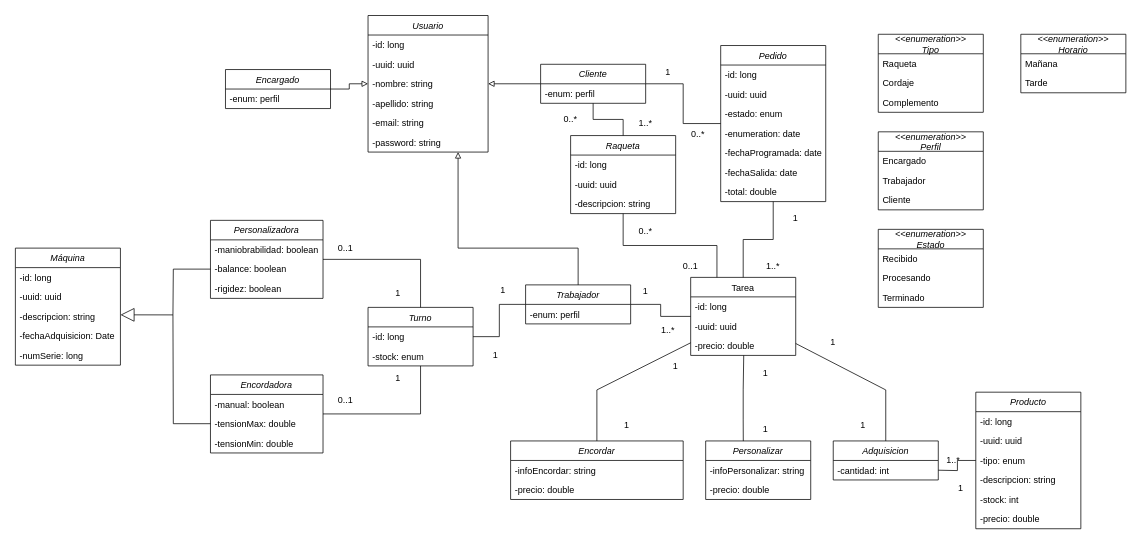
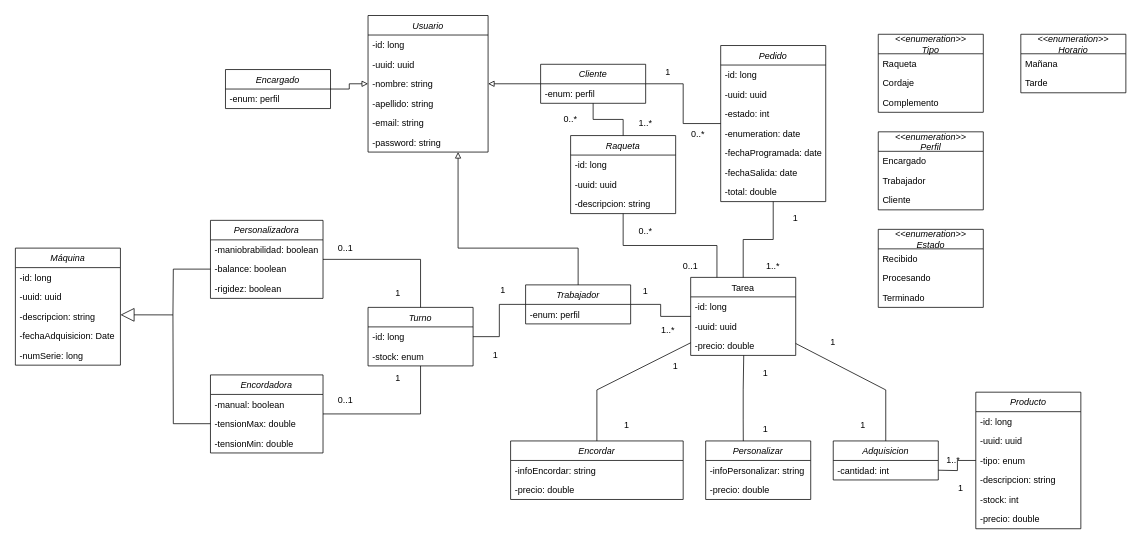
- <mxCell id="38" value="-estado: enum" style="text;strokeColor=none;fillColor=none;align=left;verticalAlign=top;spacingLeft=4;spacingRight=4;overflow=hidden;rotatable=0;points=[[0,0.5],[1,0.5]];portConstraint=eastwest;" parent="35" vertex="1"><mxGeometry y="78" width="140" height="26" as="geometry" /></mxCell>
+ <mxCell id="38" value="-estado: int" style="text;strokeColor=none;fillColor=none;align=left;verticalAlign=top;spacingLeft=4;spacingRight=4;overflow=hidden;rotatable=0;points=[[0,0.5],[1,0.5]];portConstraint=eastwest;" parent="35" vertex="1"><mxGeometry y="78" width="140" height="26" as="geometry" /></mxCell>
